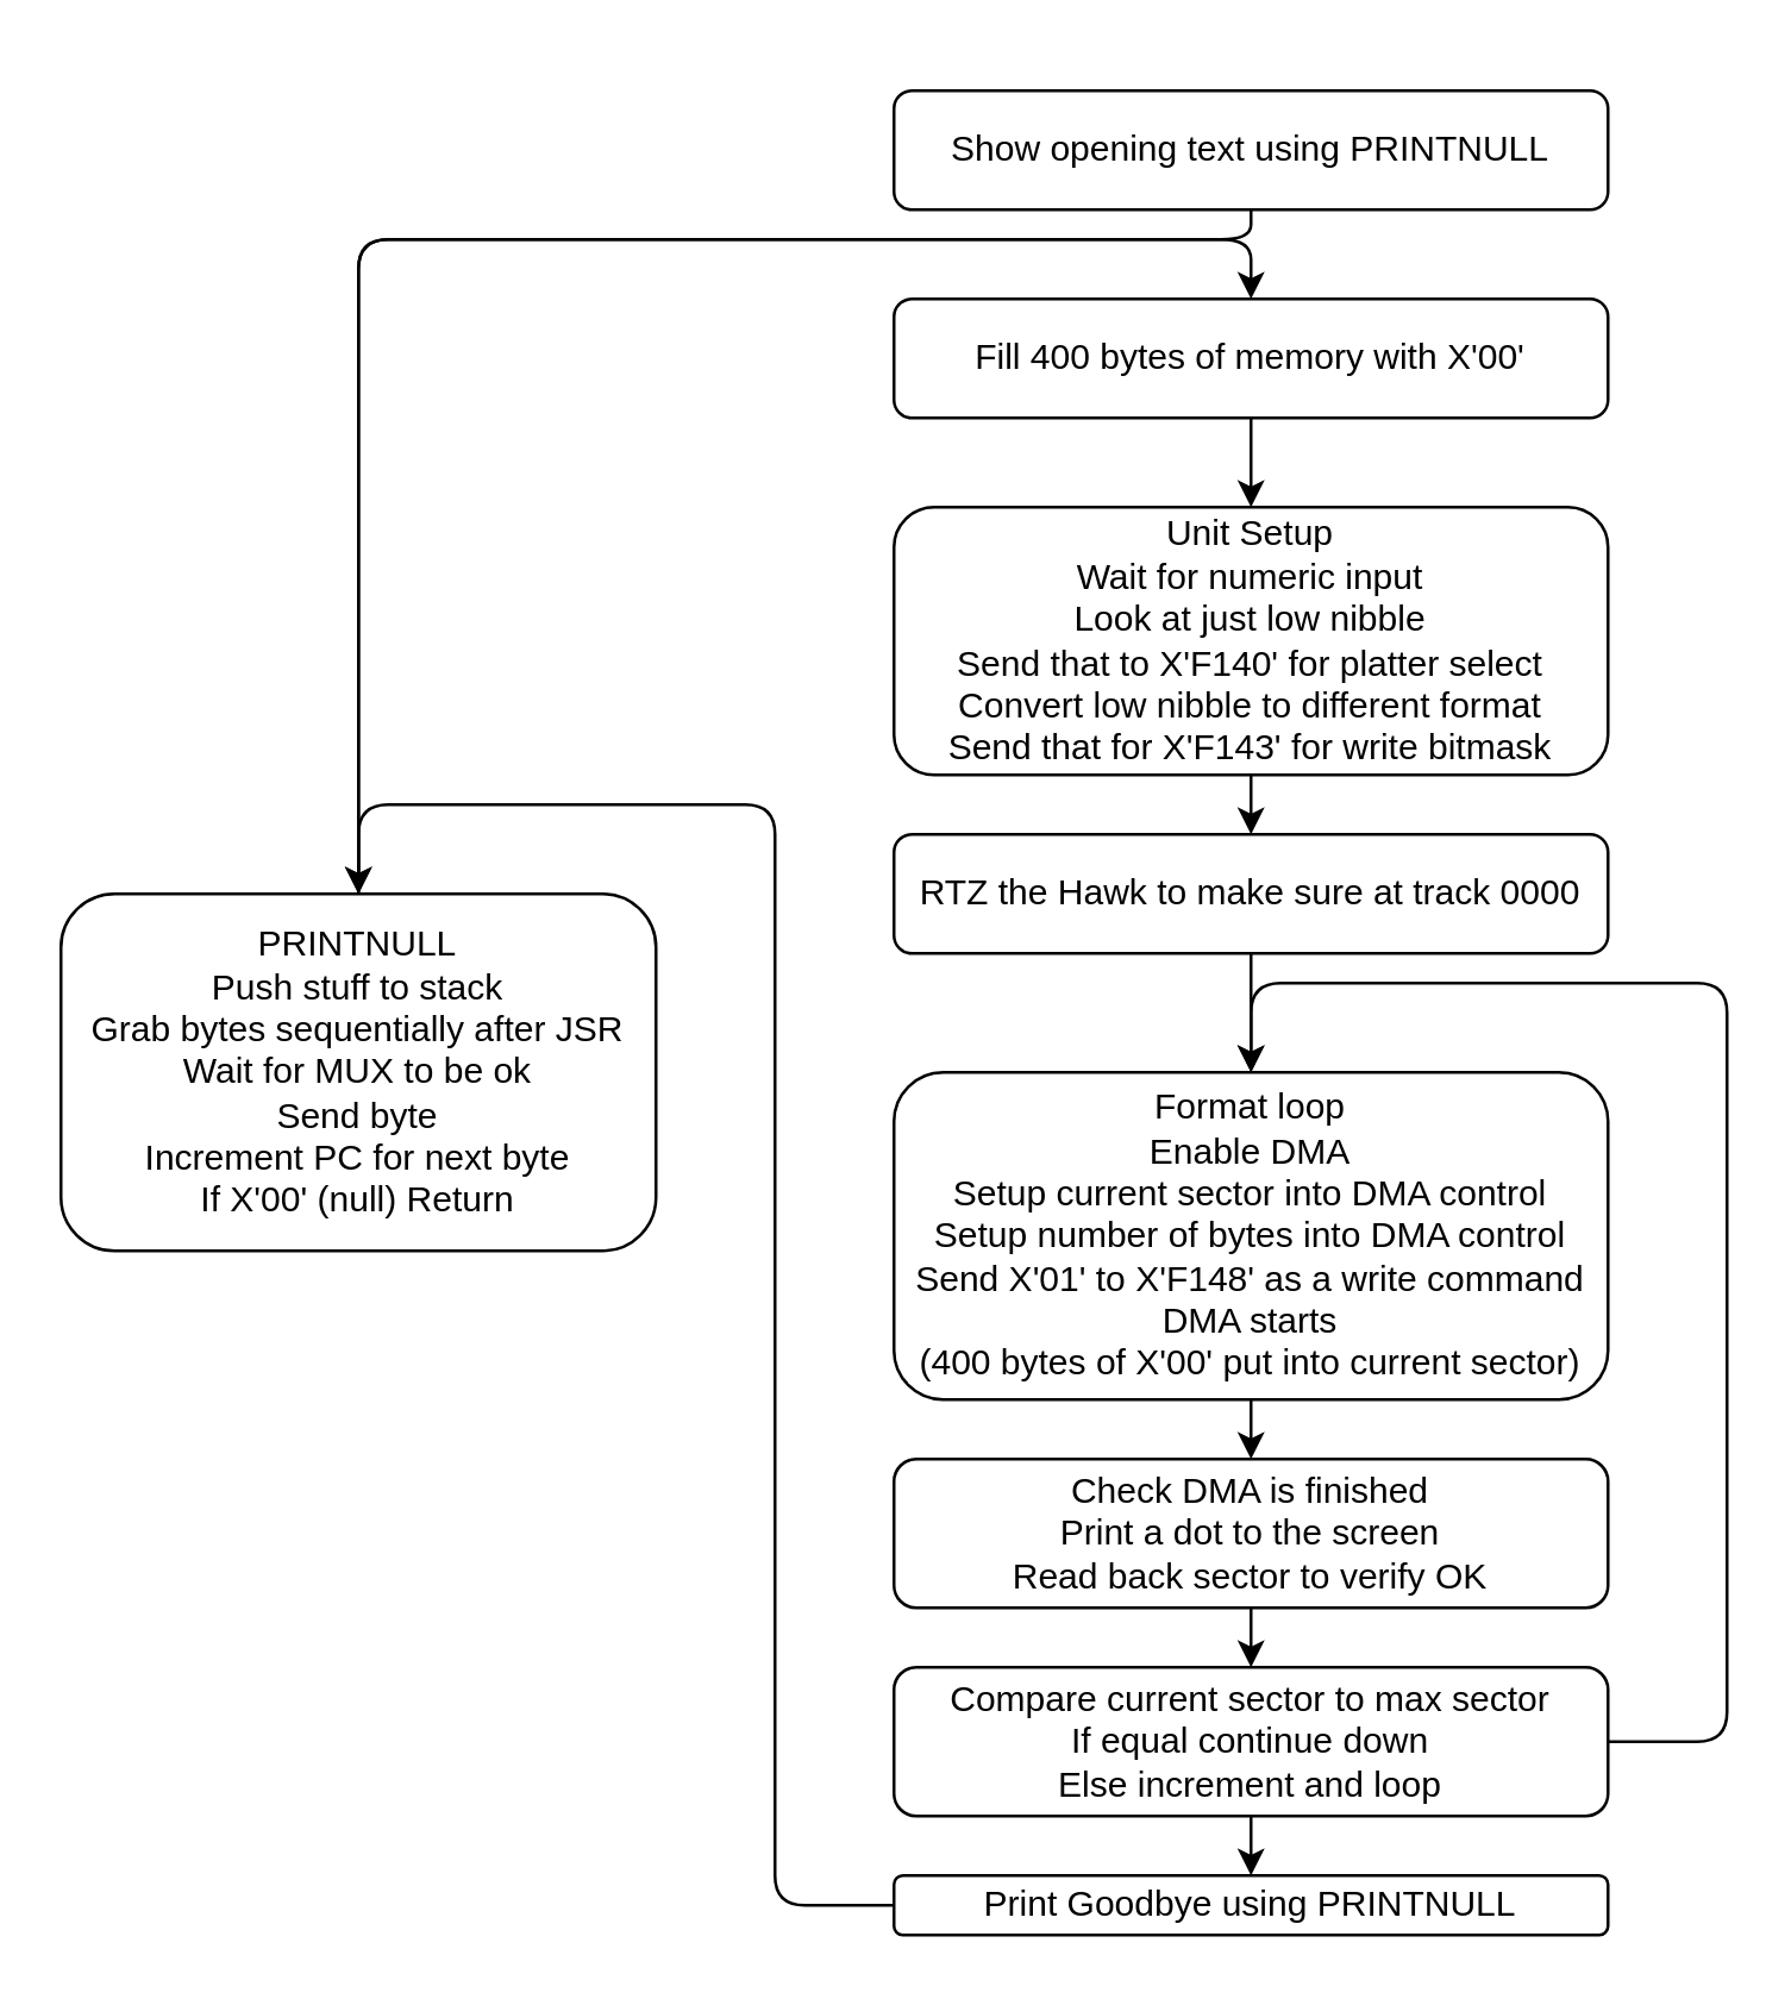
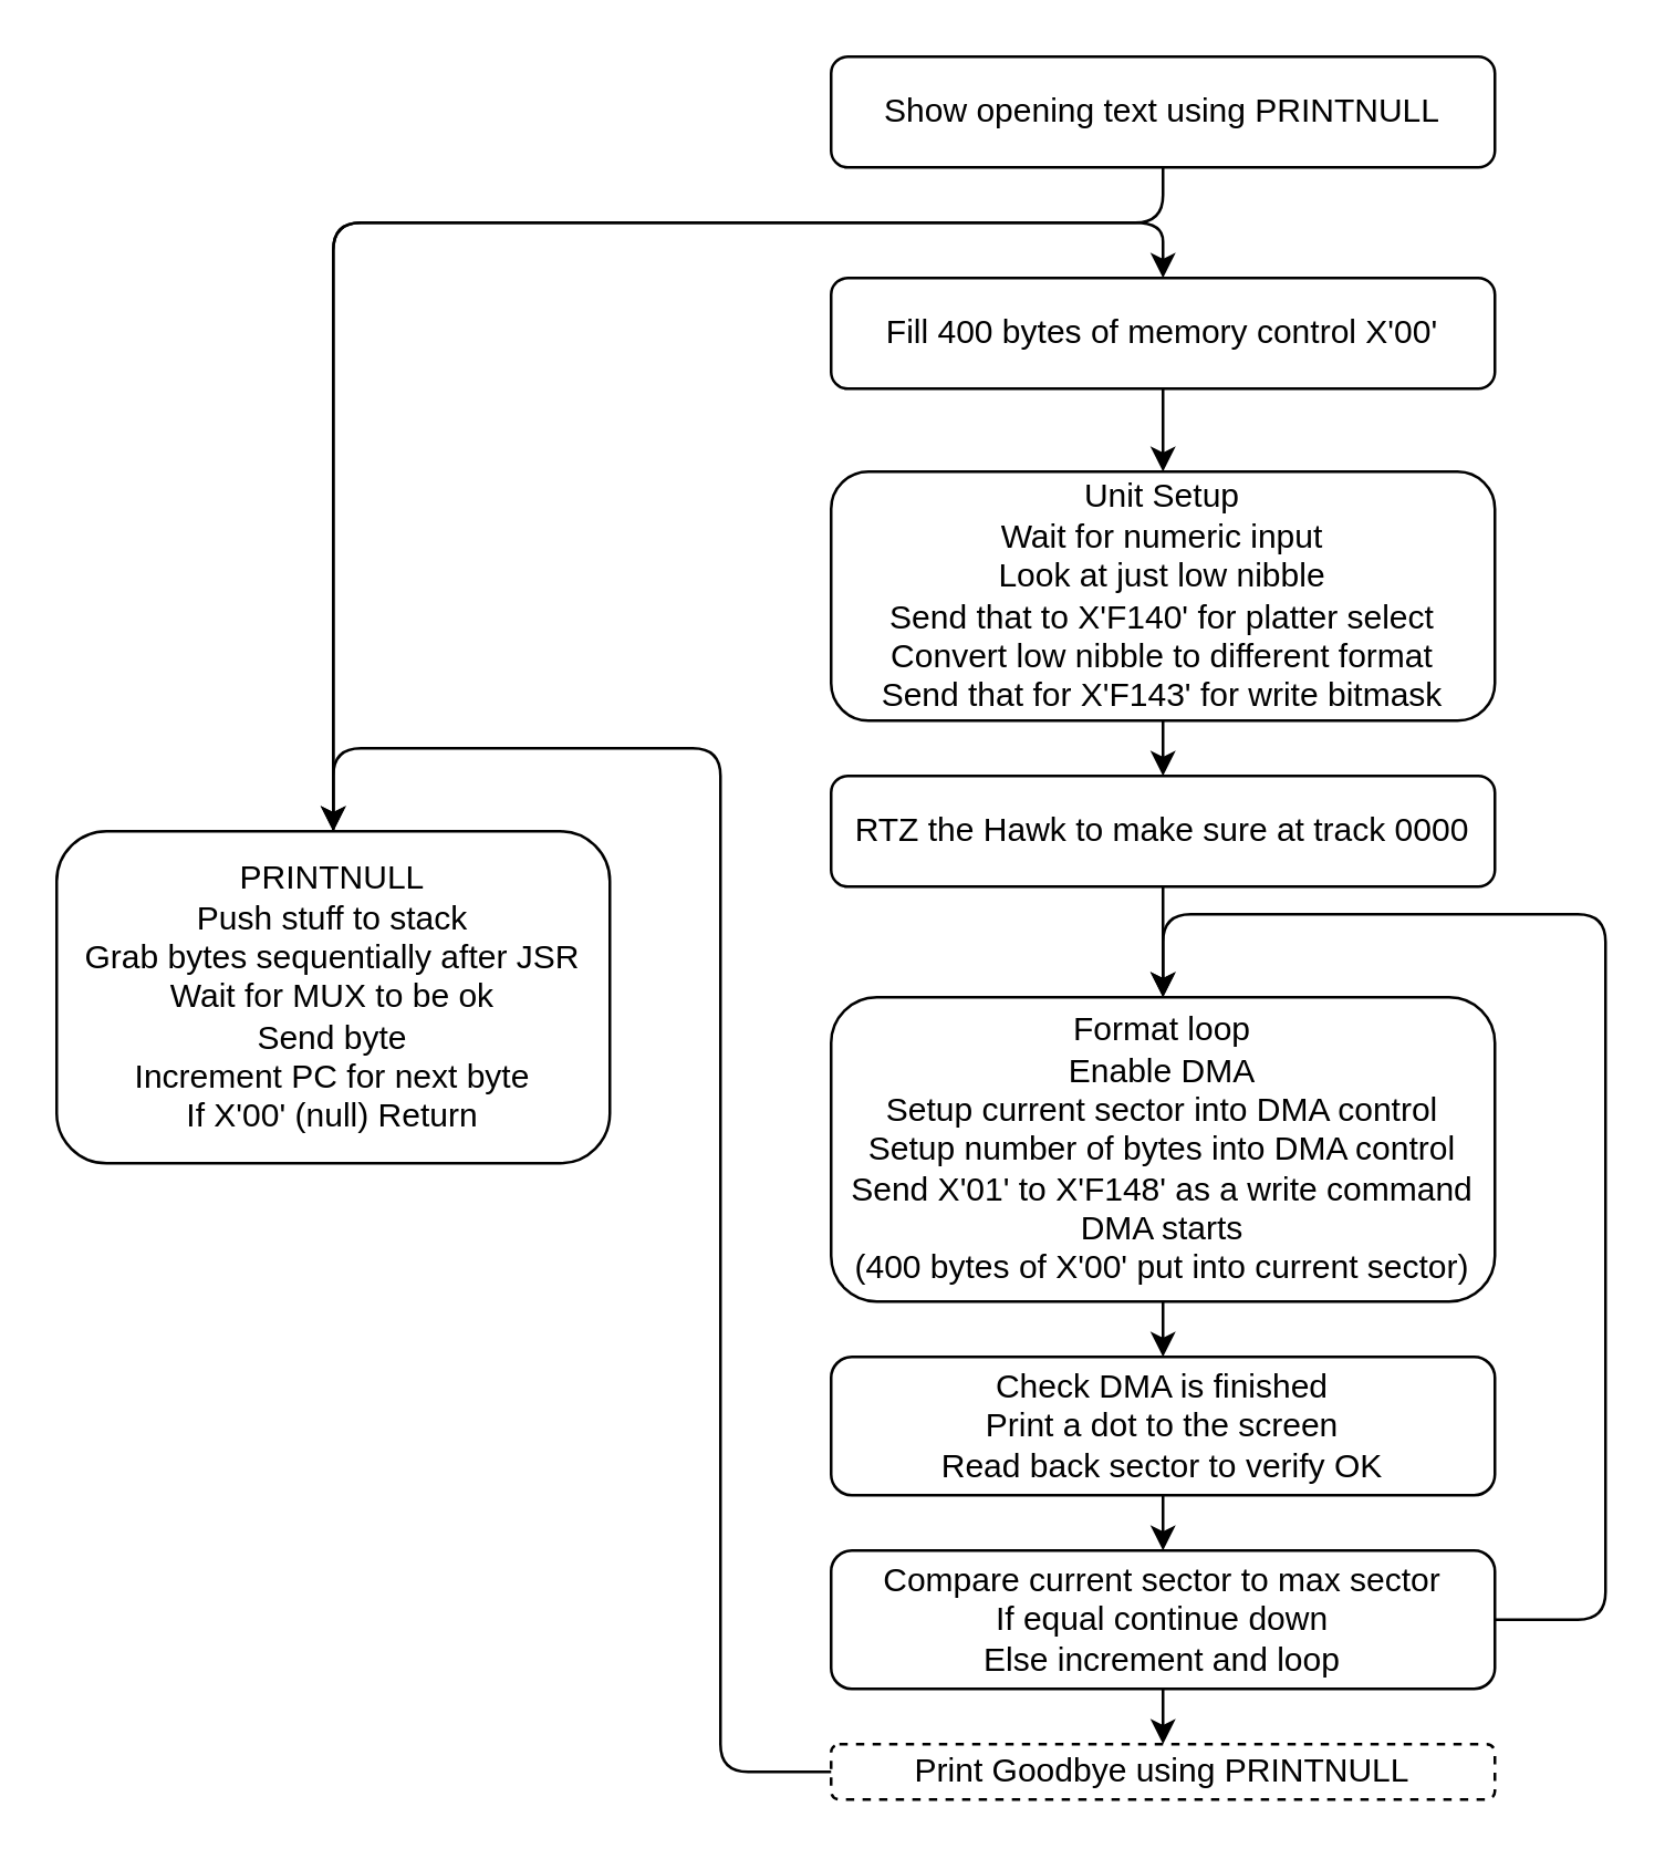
- <mxCell id="2" value="Show opening text using PRINTNULL" style="rounded=1;whiteSpace=wrap;html=1;" vertex="1" parent="1"><mxGeometry x="300" y="30" width="240" height="40" as="geometry" /></mxCell>
+ <mxCell id="2" value="Show opening text using PRINTNULL" style="rounded=1;whiteSpace=wrap;html=1;" vertex="1" parent="1"><mxGeometry x="300" y="20" width="240" height="40" as="geometry" /></mxCell>
- <mxCell id="4" value="Fill 400 bytes of memory with X'00'" style="rounded=1;whiteSpace=wrap;html=1;" vertex="1" parent="1"><mxGeometry x="300" y="100" width="240" height="40" as="geometry" /></mxCell>
+ <mxCell id="4" value="Fill 400 bytes of memory control X'00'" style="rounded=1;whiteSpace=wrap;html=1;" vertex="1" parent="1"><mxGeometry x="300" y="100" width="240" height="40" as="geometry" /></mxCell>
- <mxCell id="13" value="Print Goodbye using PRINTNULL" style="rounded=1;whiteSpace=wrap;html=1;" vertex="1" parent="1"><mxGeometry x="300" y="630" width="240" height="20" as="geometry" /></mxCell>
+ <mxCell id="13" value="Print Goodbye using PRINTNULL" style="rounded=1;whiteSpace=wrap;html=1;dashed=1;" vertex="1" parent="1"><mxGeometry x="300" y="630" width="240" height="20" as="geometry" /></mxCell>
